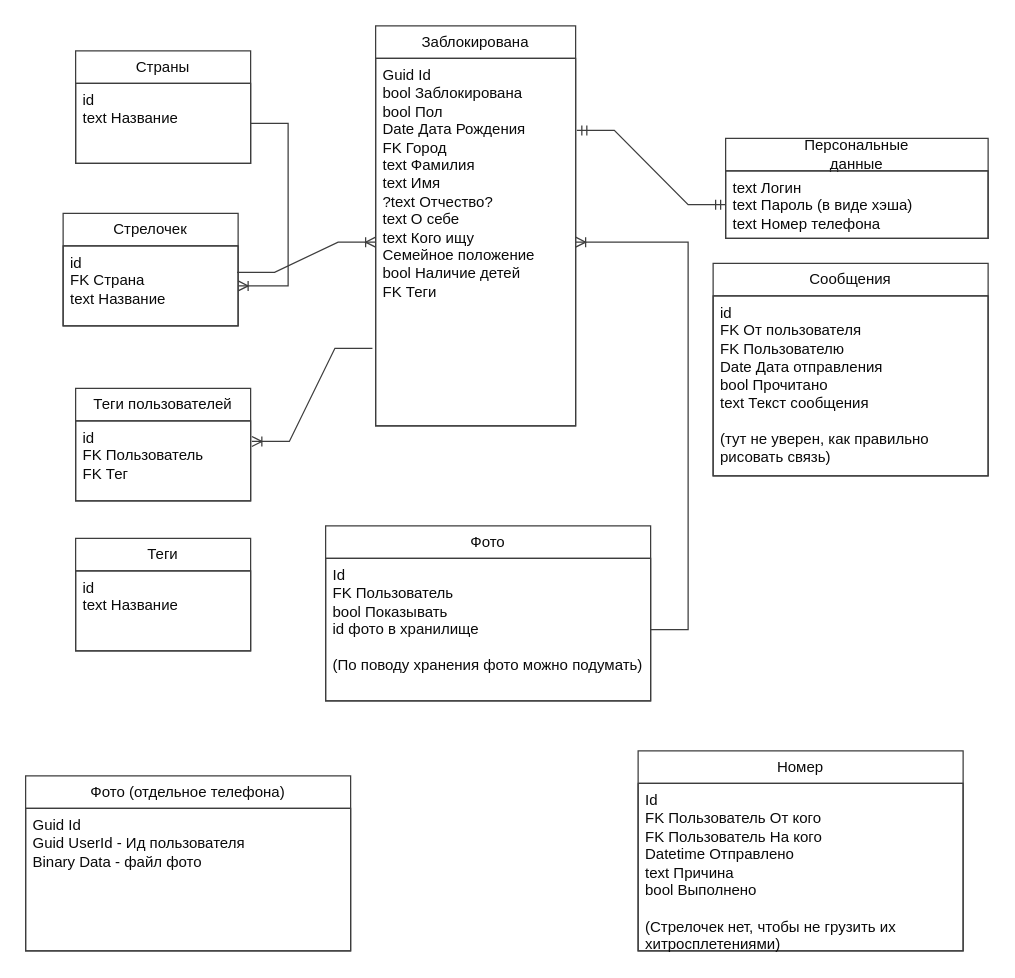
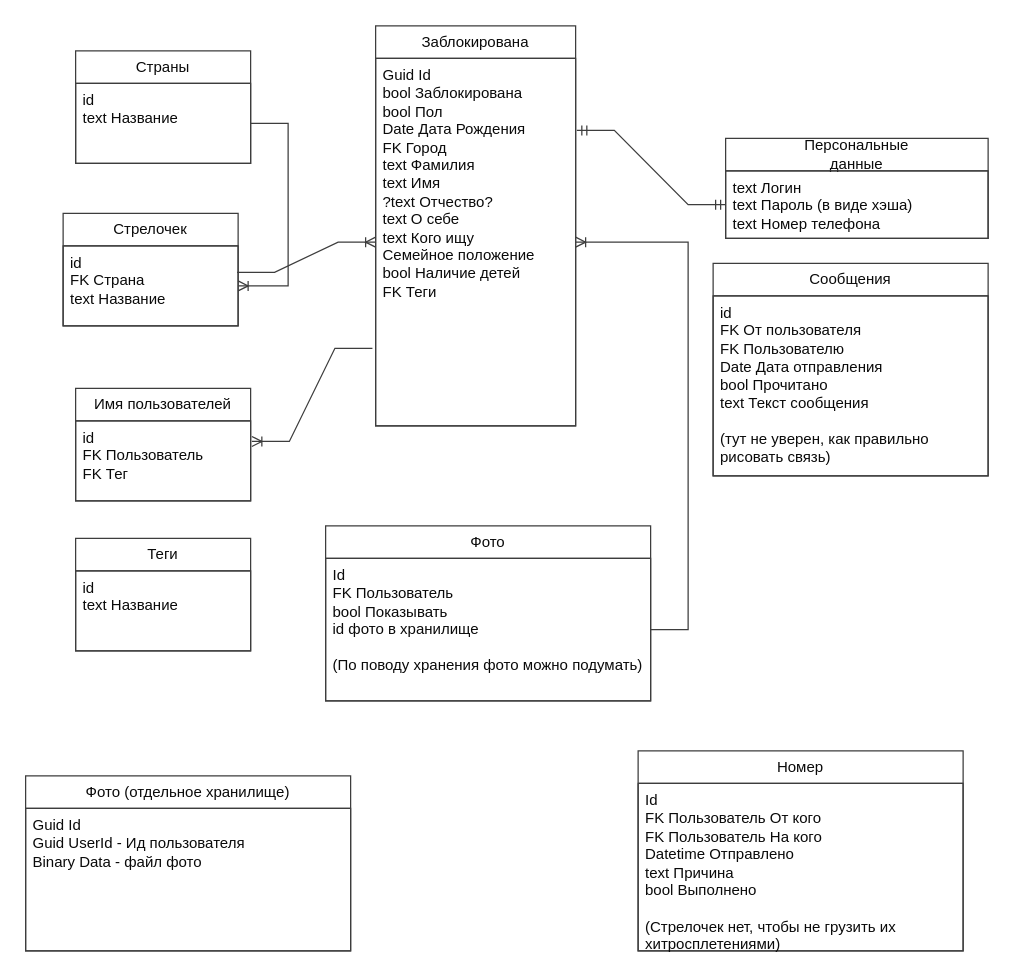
- <mxCell id="7" value="Теги пользователей" style="swimlane;fontStyle=0;childLayout=stackLayout;horizontal=1;startSize=26;horizontalStack=0;resizeParent=1;resizeParentMax=0;resizeLast=0;collapsible=1;marginBottom=0;whiteSpace=wrap;html=1;fillColor=none;fontColor=#0A0A0A;strokeColor=#3D3D3D;" parent="1" vertex="1"><mxGeometry x="60" y="310" width="140" height="90" as="geometry" /></mxCell>
+ <mxCell id="7" value="Имя пользователей" style="swimlane;fontStyle=0;childLayout=stackLayout;horizontal=1;startSize=26;horizontalStack=0;resizeParent=1;resizeParentMax=0;resizeLast=0;collapsible=1;marginBottom=0;whiteSpace=wrap;html=1;fillColor=none;fontColor=#0A0A0A;strokeColor=#3D3D3D;" parent="1" vertex="1"><mxGeometry x="60" y="310" width="140" height="90" as="geometry" /></mxCell>
- <mxCell id="25" value="Фото (отдельное телефона)" style="swimlane;fontStyle=0;childLayout=stackLayout;horizontal=1;startSize=26;horizontalStack=0;resizeParent=1;resizeParentMax=0;resizeLast=0;collapsible=1;marginBottom=0;whiteSpace=wrap;html=1;fillColor=none;fontColor=#0A0A0A;strokeColor=#3D3D3D;" parent="1" vertex="1"><mxGeometry x="20" y="620" width="260" height="140" as="geometry" /></mxCell>
+ <mxCell id="25" value="Фото (отдельное хранилище)" style="swimlane;fontStyle=0;childLayout=stackLayout;horizontal=1;startSize=26;horizontalStack=0;resizeParent=1;resizeParentMax=0;resizeLast=0;collapsible=1;marginBottom=0;whiteSpace=wrap;html=1;fillColor=none;fontColor=#0A0A0A;strokeColor=#3D3D3D;" parent="1" vertex="1"><mxGeometry x="20" y="620" width="260" height="140" as="geometry" /></mxCell>
